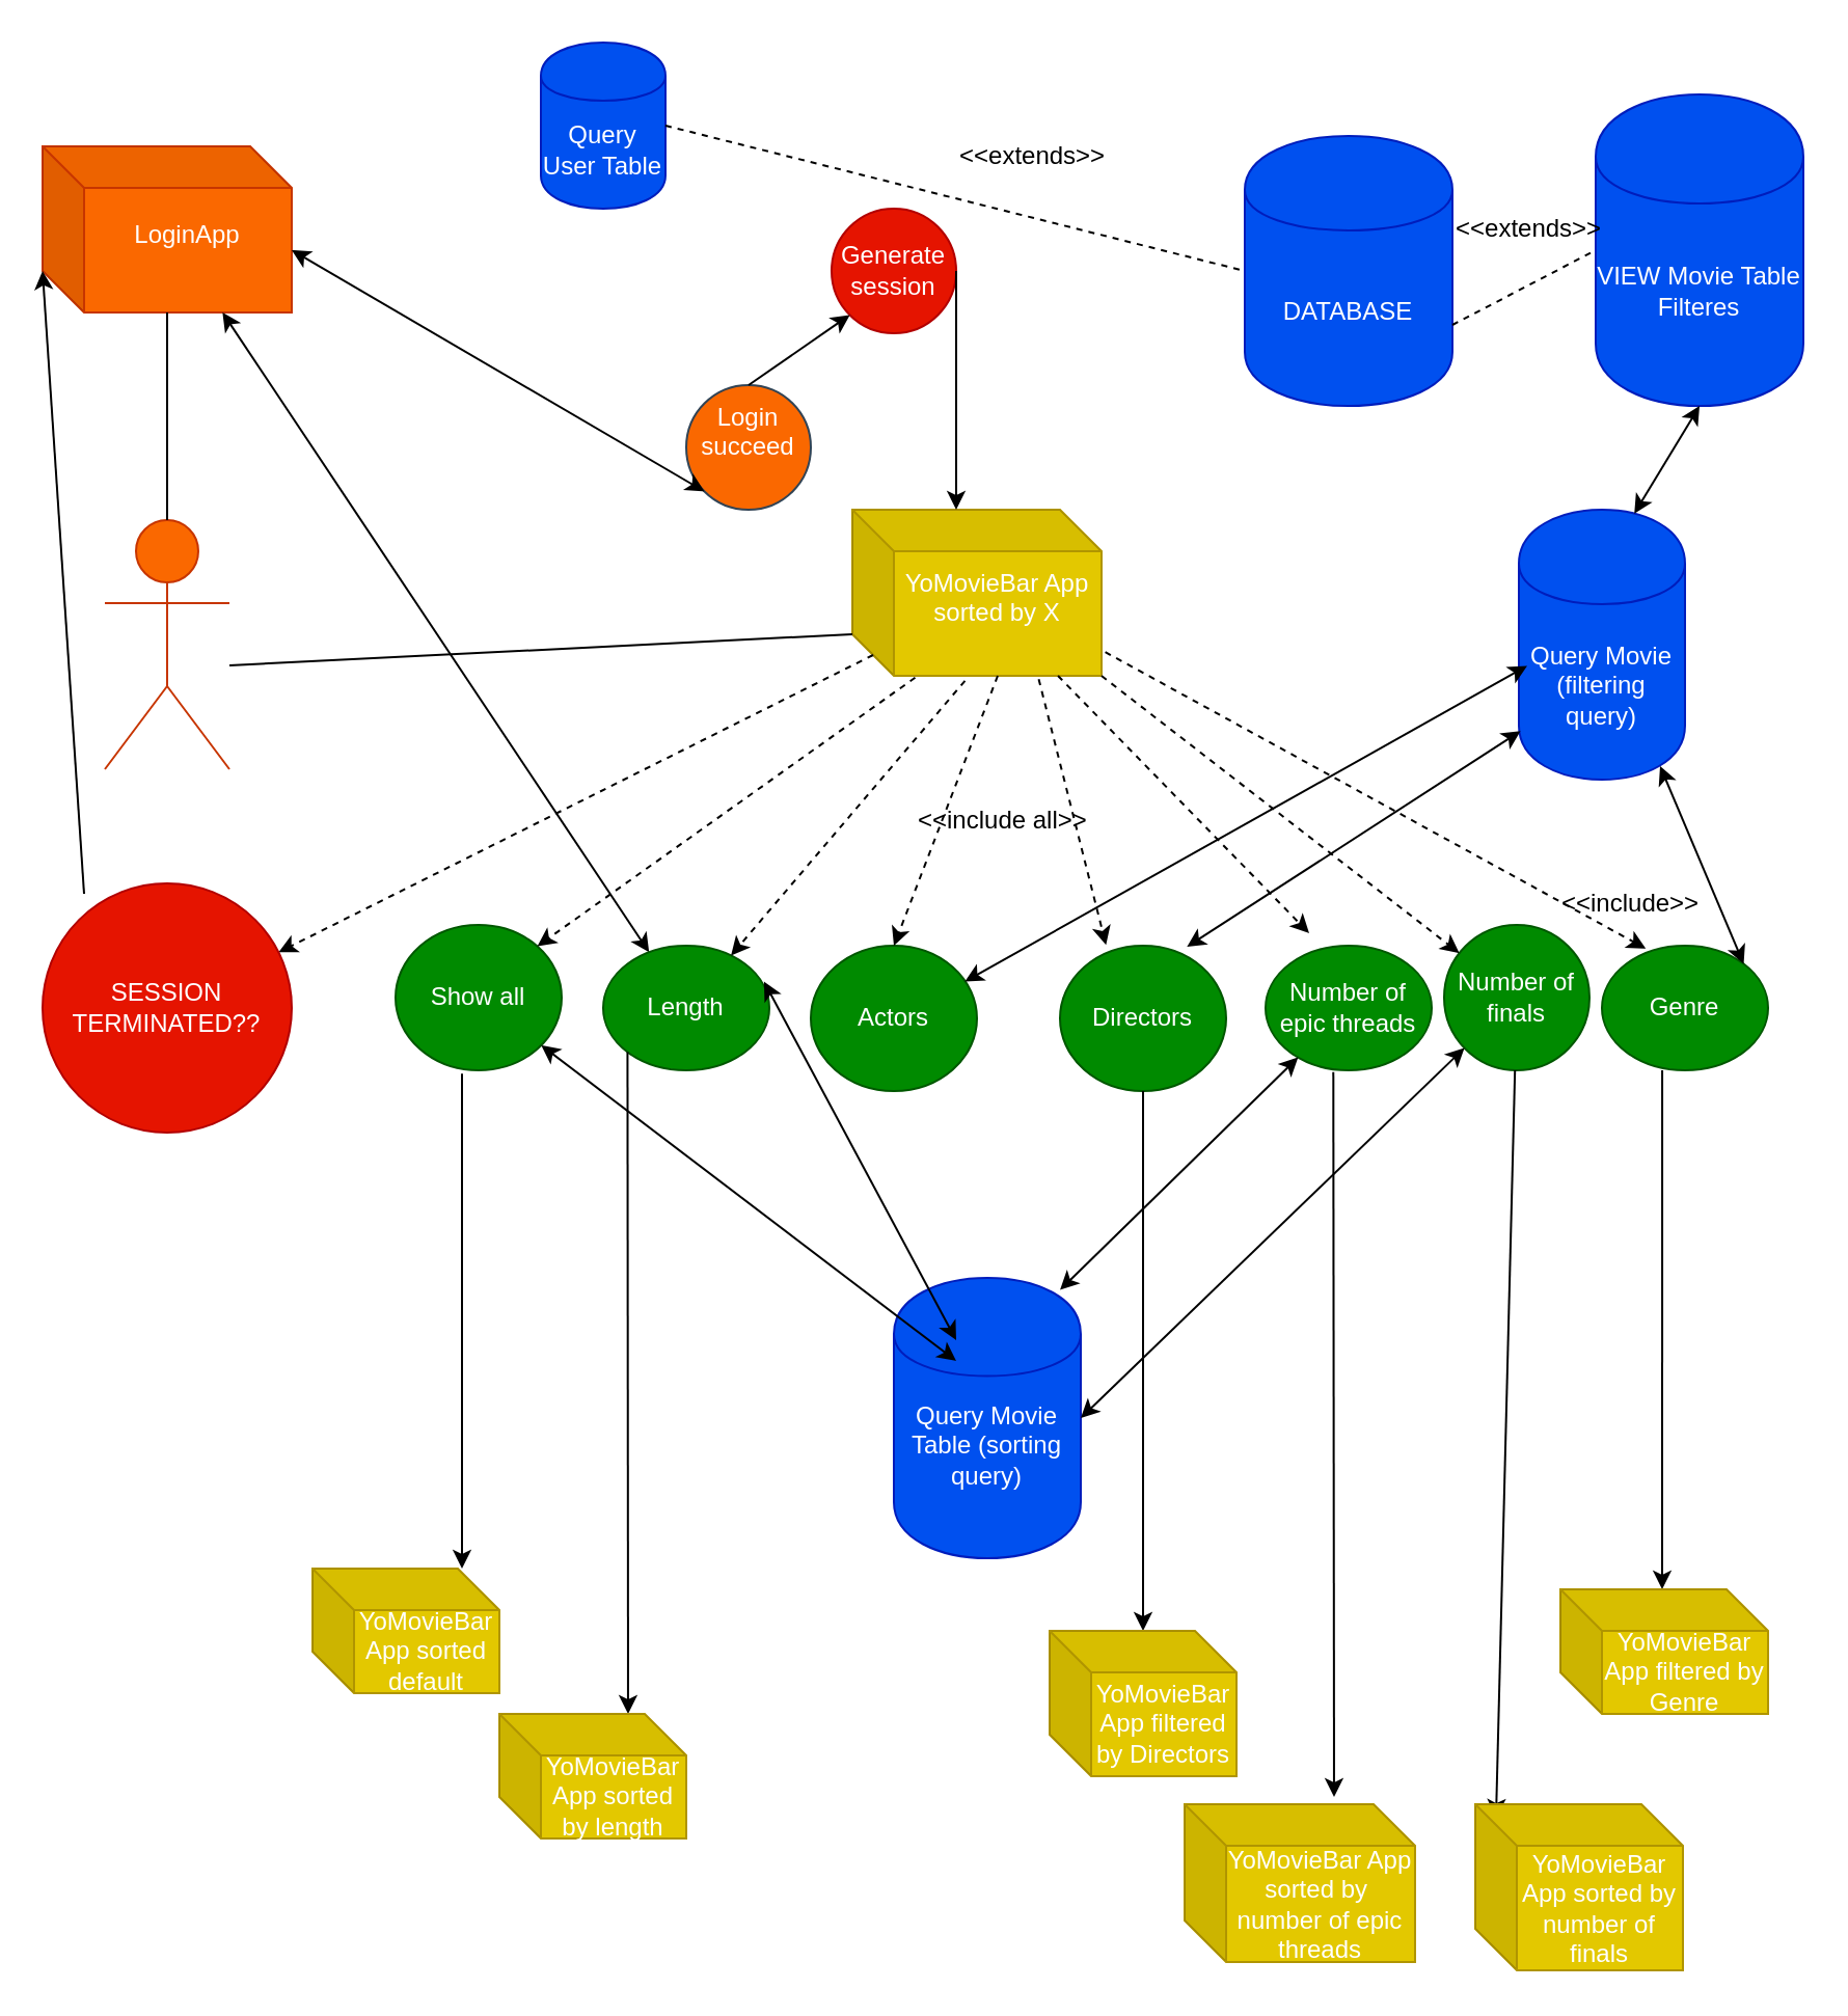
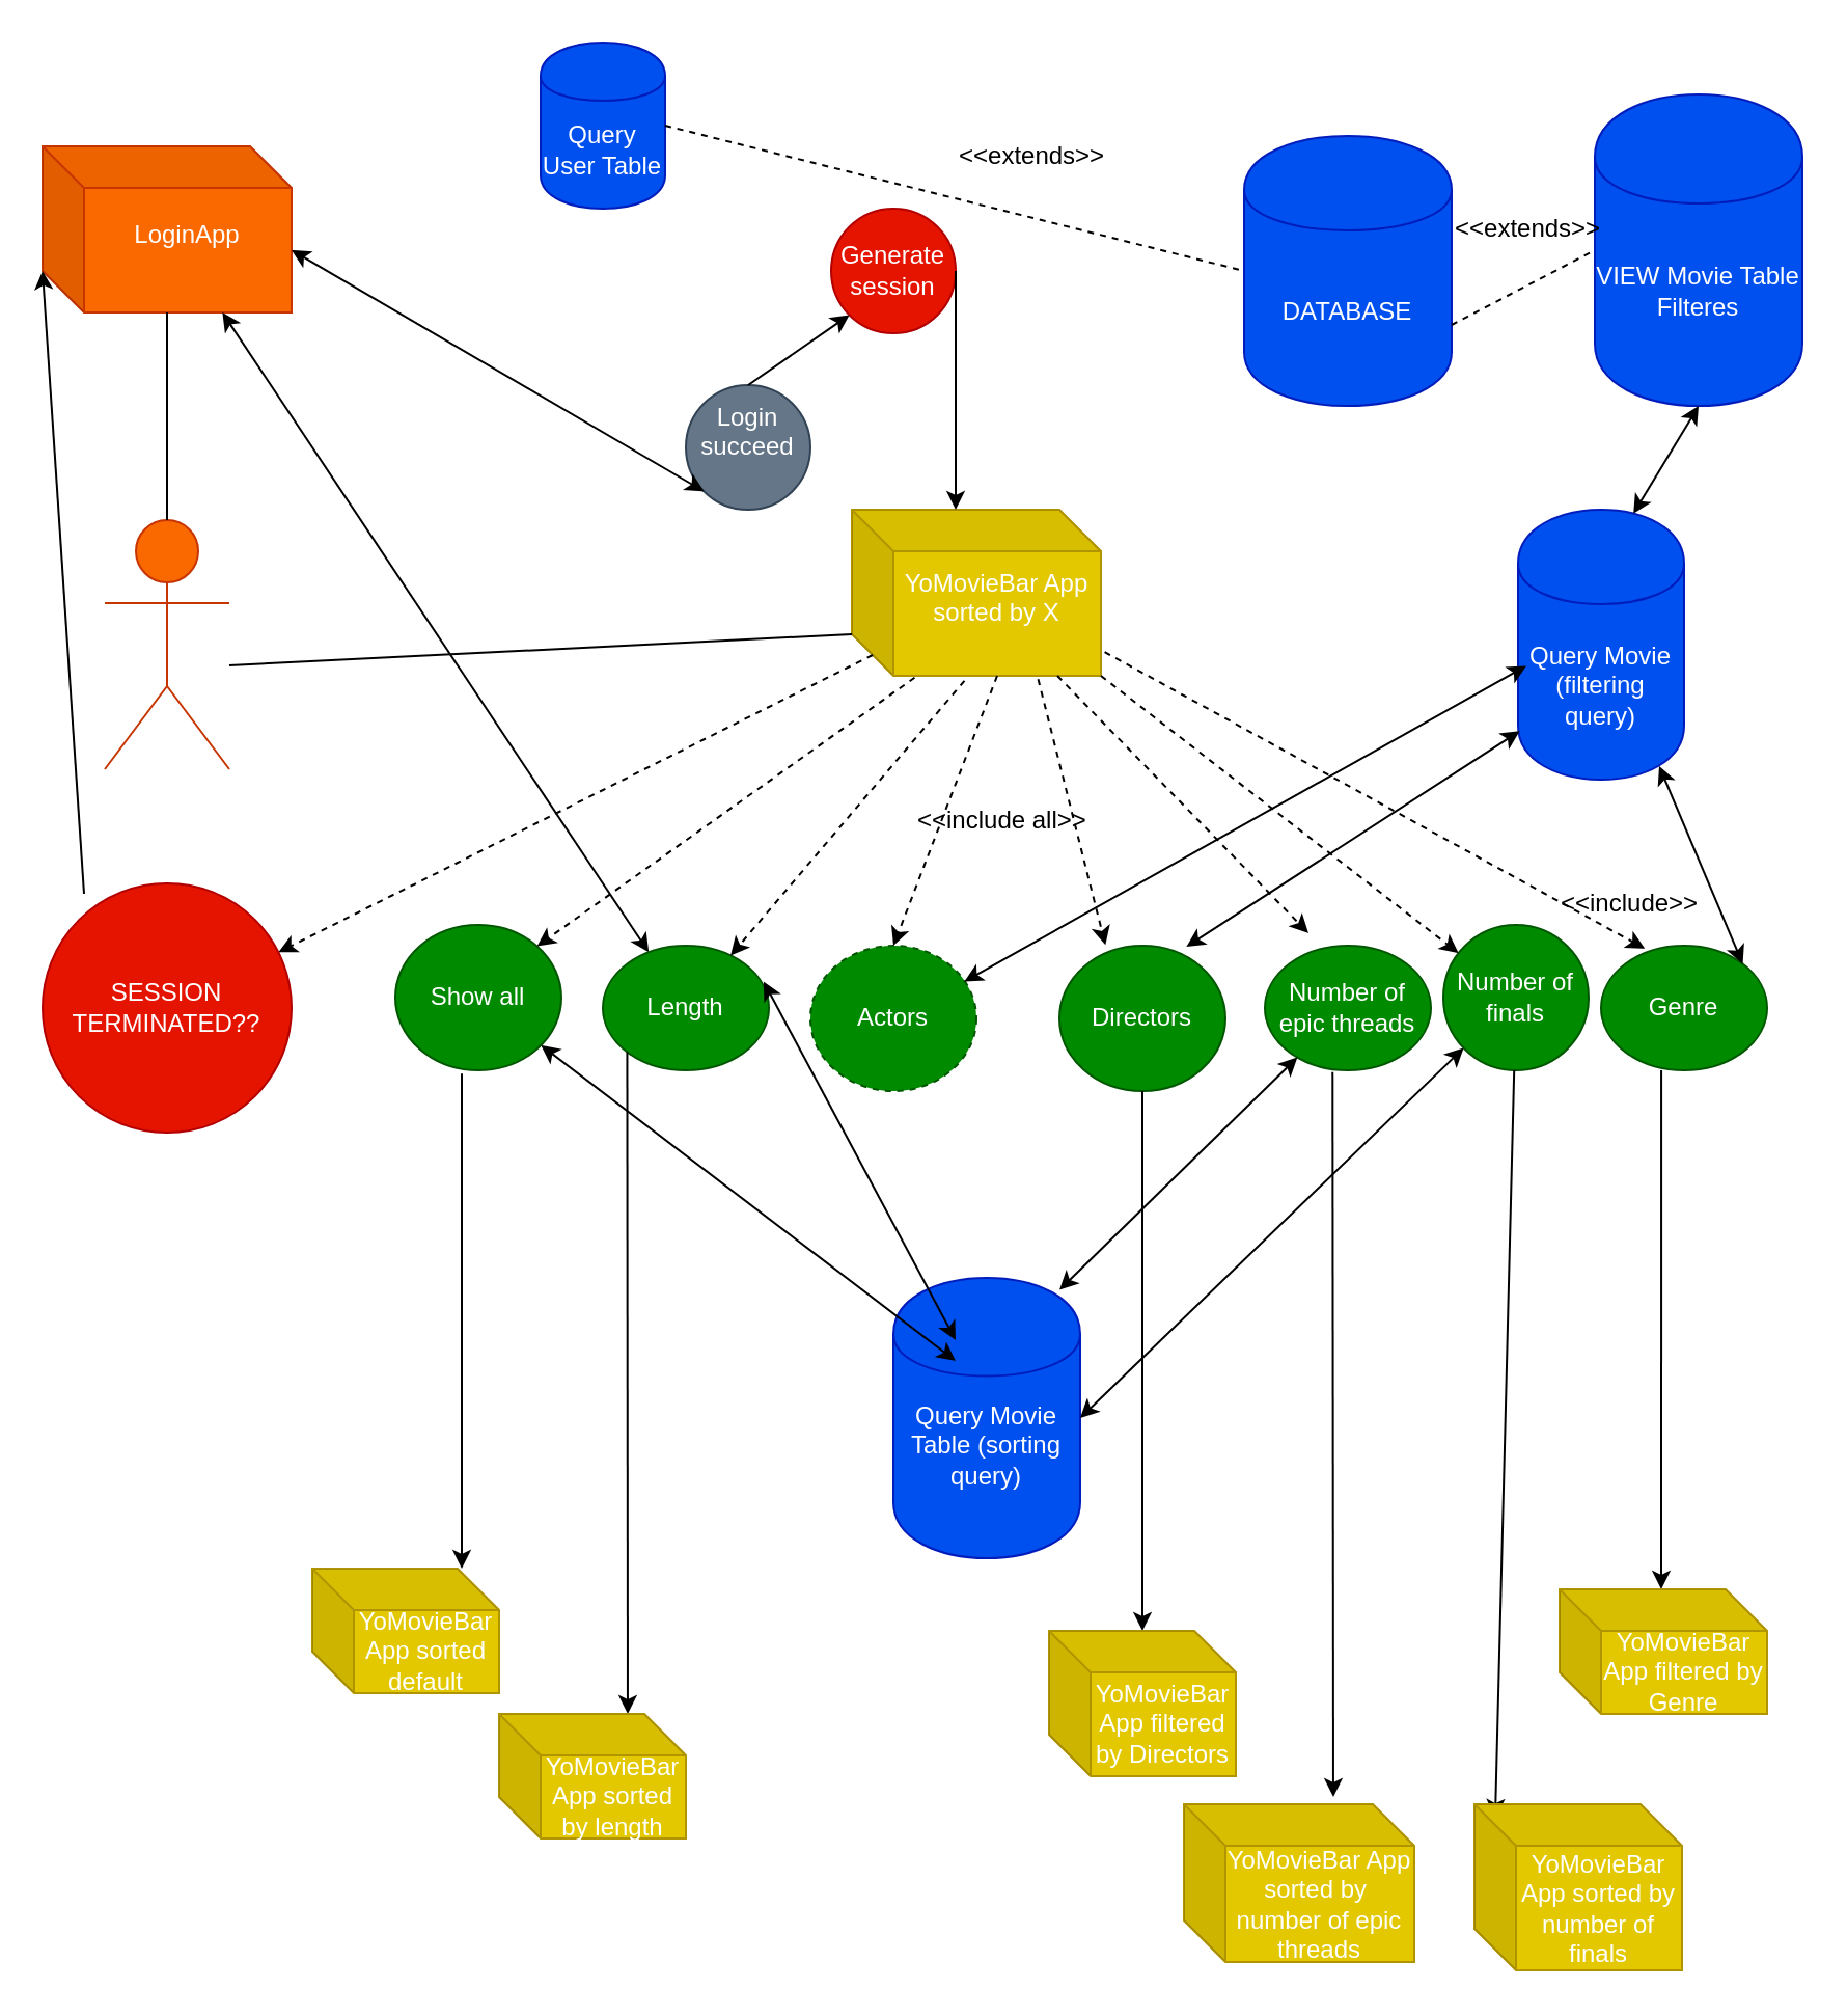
- <mxCell id="4" value="Login succeed&lt;br&gt;&lt;br&gt;" style="ellipse;whiteSpace=wrap;html=1;aspect=fixed;fillColor=#fa6800;strokeColor=#314354;fontColor=#ffffff;" parent="1" vertex="1"><mxGeometry x="330" y="185" width="60" height="60" as="geometry" /></mxCell>
+ <mxCell id="4" value="Login succeed&lt;br&gt;&lt;br&gt;" style="ellipse;whiteSpace=wrap;html=1;aspect=fixed;fillColor=#647687;strokeColor=#314354;fontColor=#ffffff;" parent="1" vertex="1"><mxGeometry x="330" y="185" width="60" height="60" as="geometry" /></mxCell>
- <mxCell id="11" value="Actors" style="ellipse;whiteSpace=wrap;html=1;fillColor=#008a00;strokeColor=#005700;fontColor=#ffffff;" parent="1" vertex="1"><mxGeometry x="390" y="455" width="80" height="70" as="geometry" /></mxCell>
+ <mxCell id="11" value="Actors" style="ellipse;whiteSpace=wrap;html=1;fillColor=#008a00;strokeColor=#005700;fontColor=#ffffff;dashed=1;" parent="1" vertex="1"><mxGeometry x="390" y="455" width="80" height="70" as="geometry" /></mxCell>
